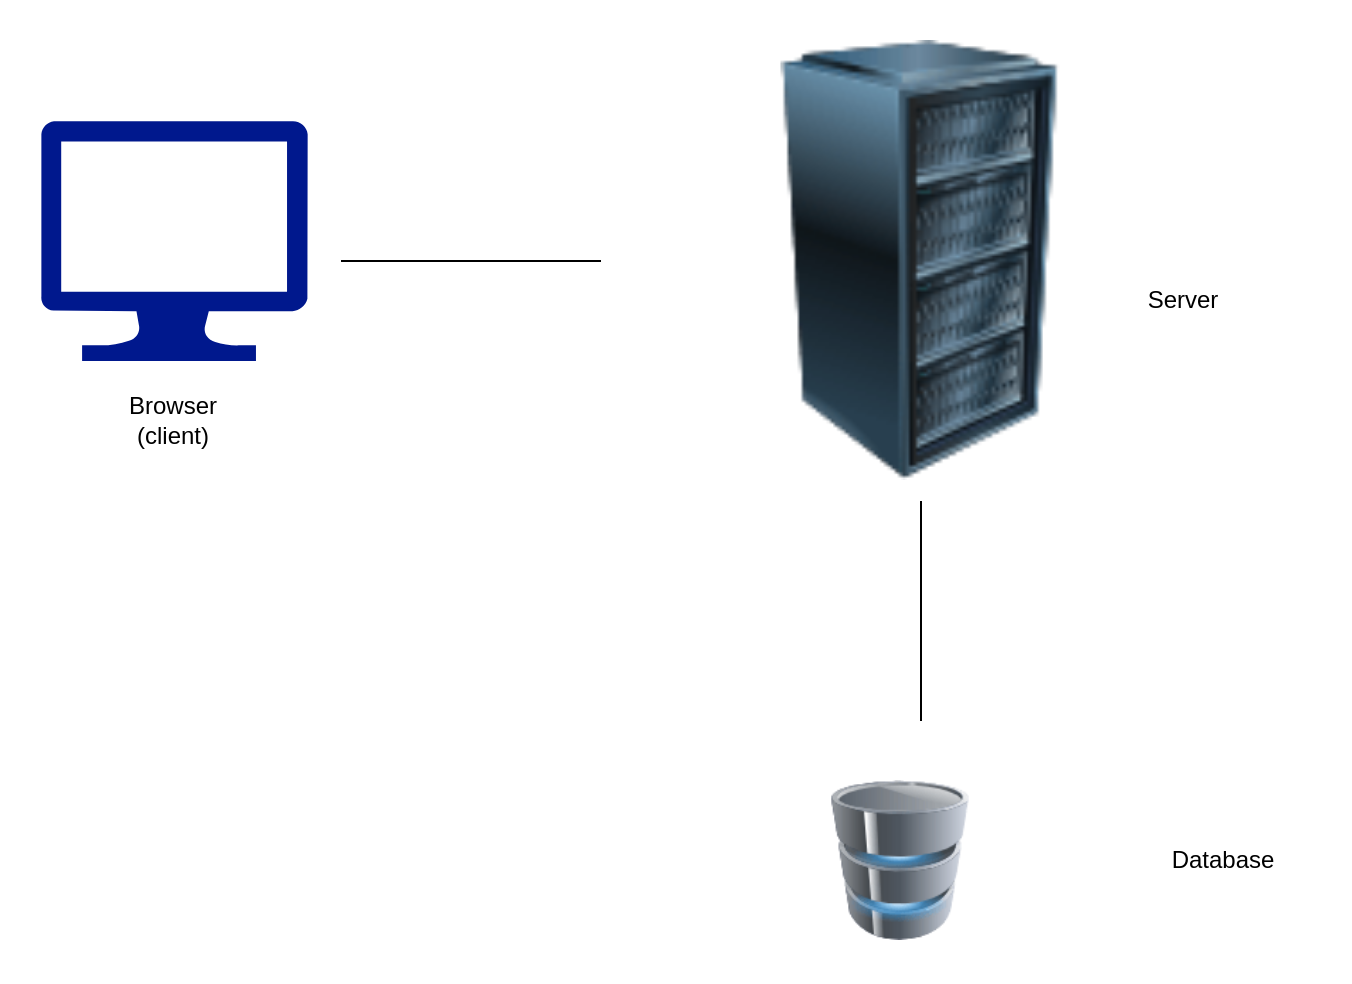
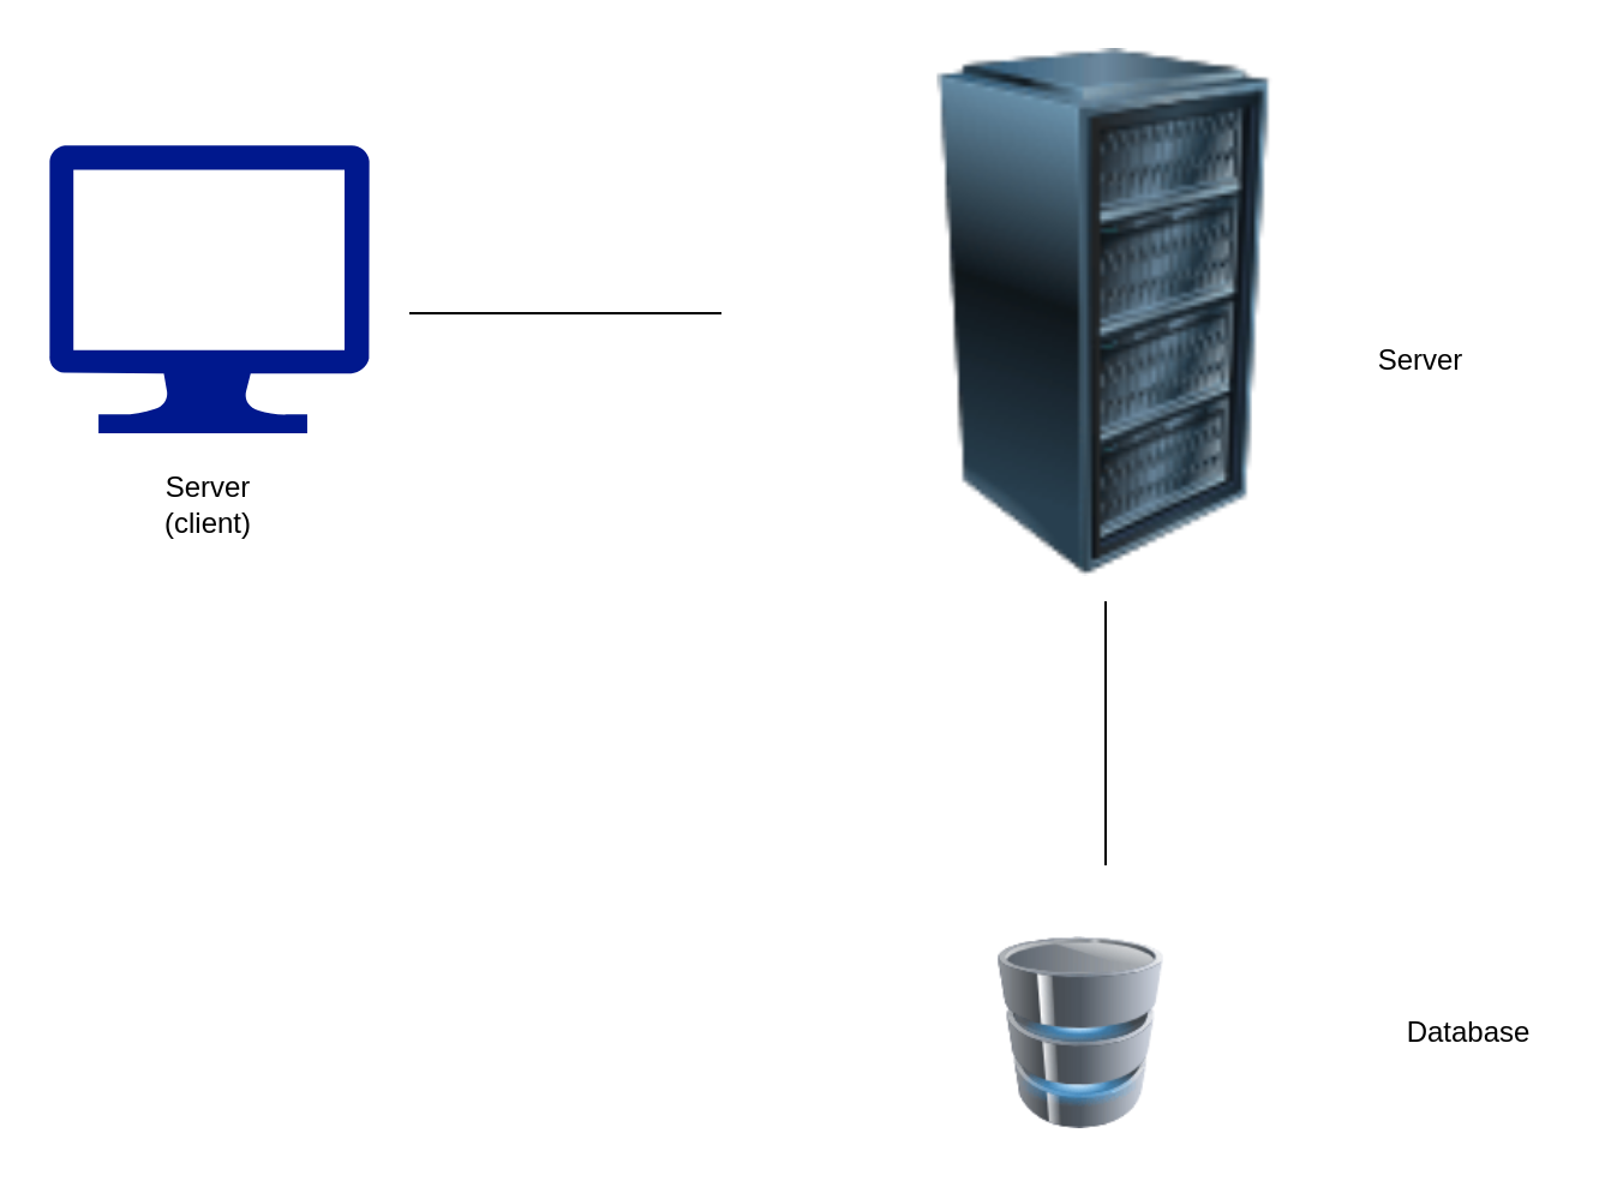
- <mxCell id="7" value="Browser&lt;br&gt;(client)" style="text;html=1;strokeColor=none;fillColor=none;align=center;verticalAlign=middle;whiteSpace=wrap;rounded=0;" vertex="1" parent="1"><mxGeometry x="44.99" y="190" width="83.34" height="40" as="geometry" /></mxCell>
+ <mxCell id="7" value="Server&lt;br&gt;(client)" style="text;html=1;strokeColor=none;fillColor=none;align=center;verticalAlign=middle;whiteSpace=wrap;rounded=0;" vertex="1" parent="1"><mxGeometry x="44.99" y="190" width="83.34" height="40" as="geometry" /></mxCell>
